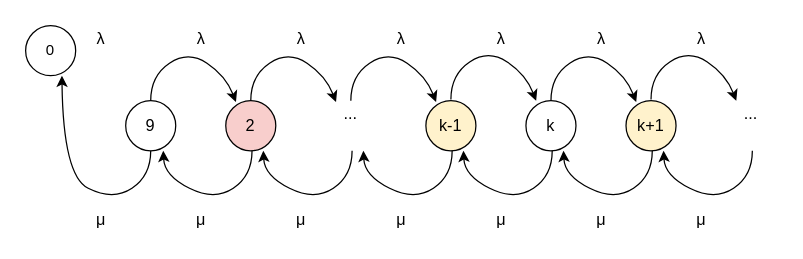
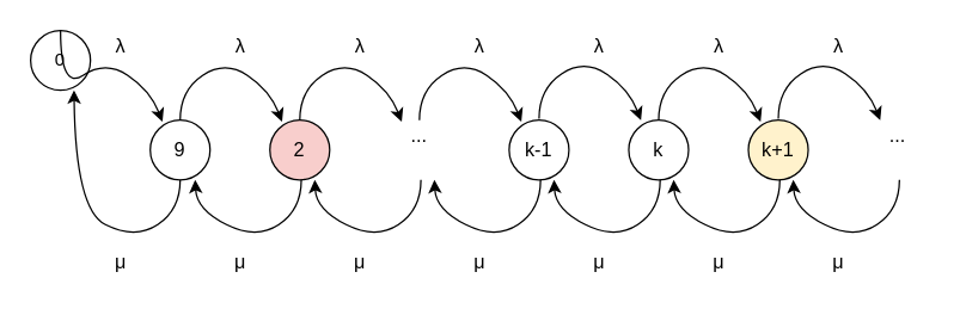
+ <mxCell id="9" value="" style="curved=1;endArrow=classic;html=1;entryX=0.204;entryY=0.025;entryDx=0;entryDy=0;entryPerimeter=0;exitX=0.5;exitY=0;exitDx=0;exitDy=0;" parent="1" source="2" target="3" edge="1"><mxGeometry width="50" height="50" relative="1" as="geometry"><mxPoint x="60" y="70" as="sourcePoint" /><mxPoint x="100" y="69.429" as="targetPoint" /><Array as="points"><mxPoint x="40" y="60" /><mxPoint x="70" y="40" /><mxPoint x="100" y="60" /></Array></mxGeometry></mxCell>
- <mxCell id="5" value="k-1" style="ellipse;whiteSpace=wrap;html=1;aspect=fixed;fontSize=13;fillColor=#fff2cc;" parent="1" vertex="1"><mxGeometry x="340" y="80" width="40" height="40" as="geometry" /></mxCell>
+ <mxCell id="5" value="k-1" style="ellipse;whiteSpace=wrap;html=1;aspect=fixed;fontSize=13;" parent="1" vertex="1"><mxGeometry x="340" y="80" width="40" height="40" as="geometry" /></mxCell>
